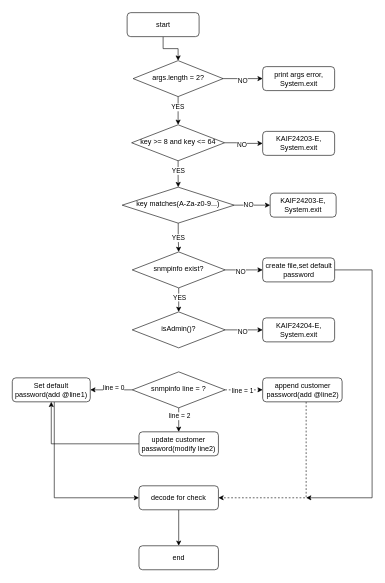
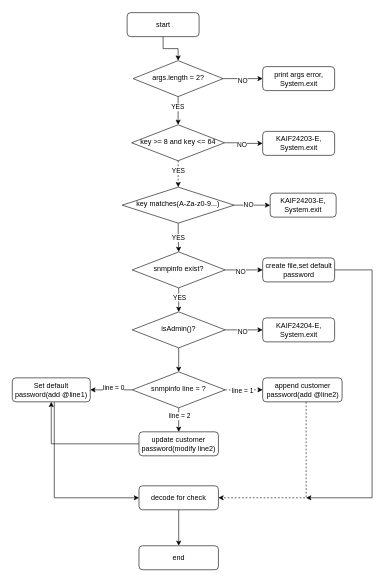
- <mxCell id="40" value="" style="edgeStyle=orthogonalEdgeStyle;rounded=0;orthogonalLoop=1;jettySize=auto;html=1;" edge="1" parent="1" source="42" target="48"><mxGeometry relative="1" as="geometry" /></mxCell>
+ <mxCell id="40" value="" style="edgeStyle=orthogonalEdgeStyle;rounded=0;orthogonalLoop=1;jettySize=auto;html=1;dashed=1;" edge="1" parent="1" source="42" target="48"><mxGeometry relative="1" as="geometry" /></mxCell>
+ <mxCell id="19" value="" style="edgeStyle=orthogonalEdgeStyle;rounded=0;orthogonalLoop=1;jettySize=auto;html=1;" edge="1" parent="1" source="20" target="28"><mxGeometry relative="1" as="geometry" /></mxCell>
